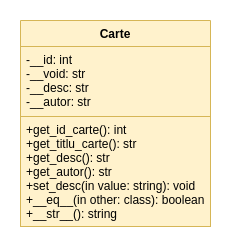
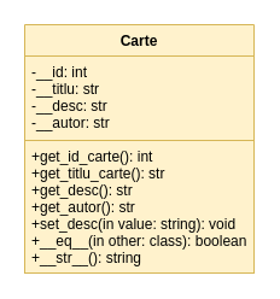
- <mxCell id="3" value="-__id: int&#10;-__void: str&#10;-__desc: str&#10;-__autor: str" style="text;strokeColor=#d6b656;fillColor=#fff2cc;align=left;verticalAlign=top;spacingLeft=4;spacingRight=4;overflow=hidden;rotatable=0;points=[[0,0.5],[1,0.5]];portConstraint=eastwest;" vertex="1" parent="2"><mxGeometry y="26" width="190" height="70" as="geometry" /></mxCell>
+ <mxCell id="3" value="-__id: int&#10;-__titlu: str&#10;-__desc: str&#10;-__autor: str" style="text;strokeColor=#d6b656;fillColor=#fff2cc;align=left;verticalAlign=top;spacingLeft=4;spacingRight=4;overflow=hidden;rotatable=0;points=[[0,0.5],[1,0.5]];portConstraint=eastwest;" vertex="1" parent="2"><mxGeometry y="26" width="190" height="70" as="geometry" /></mxCell>
